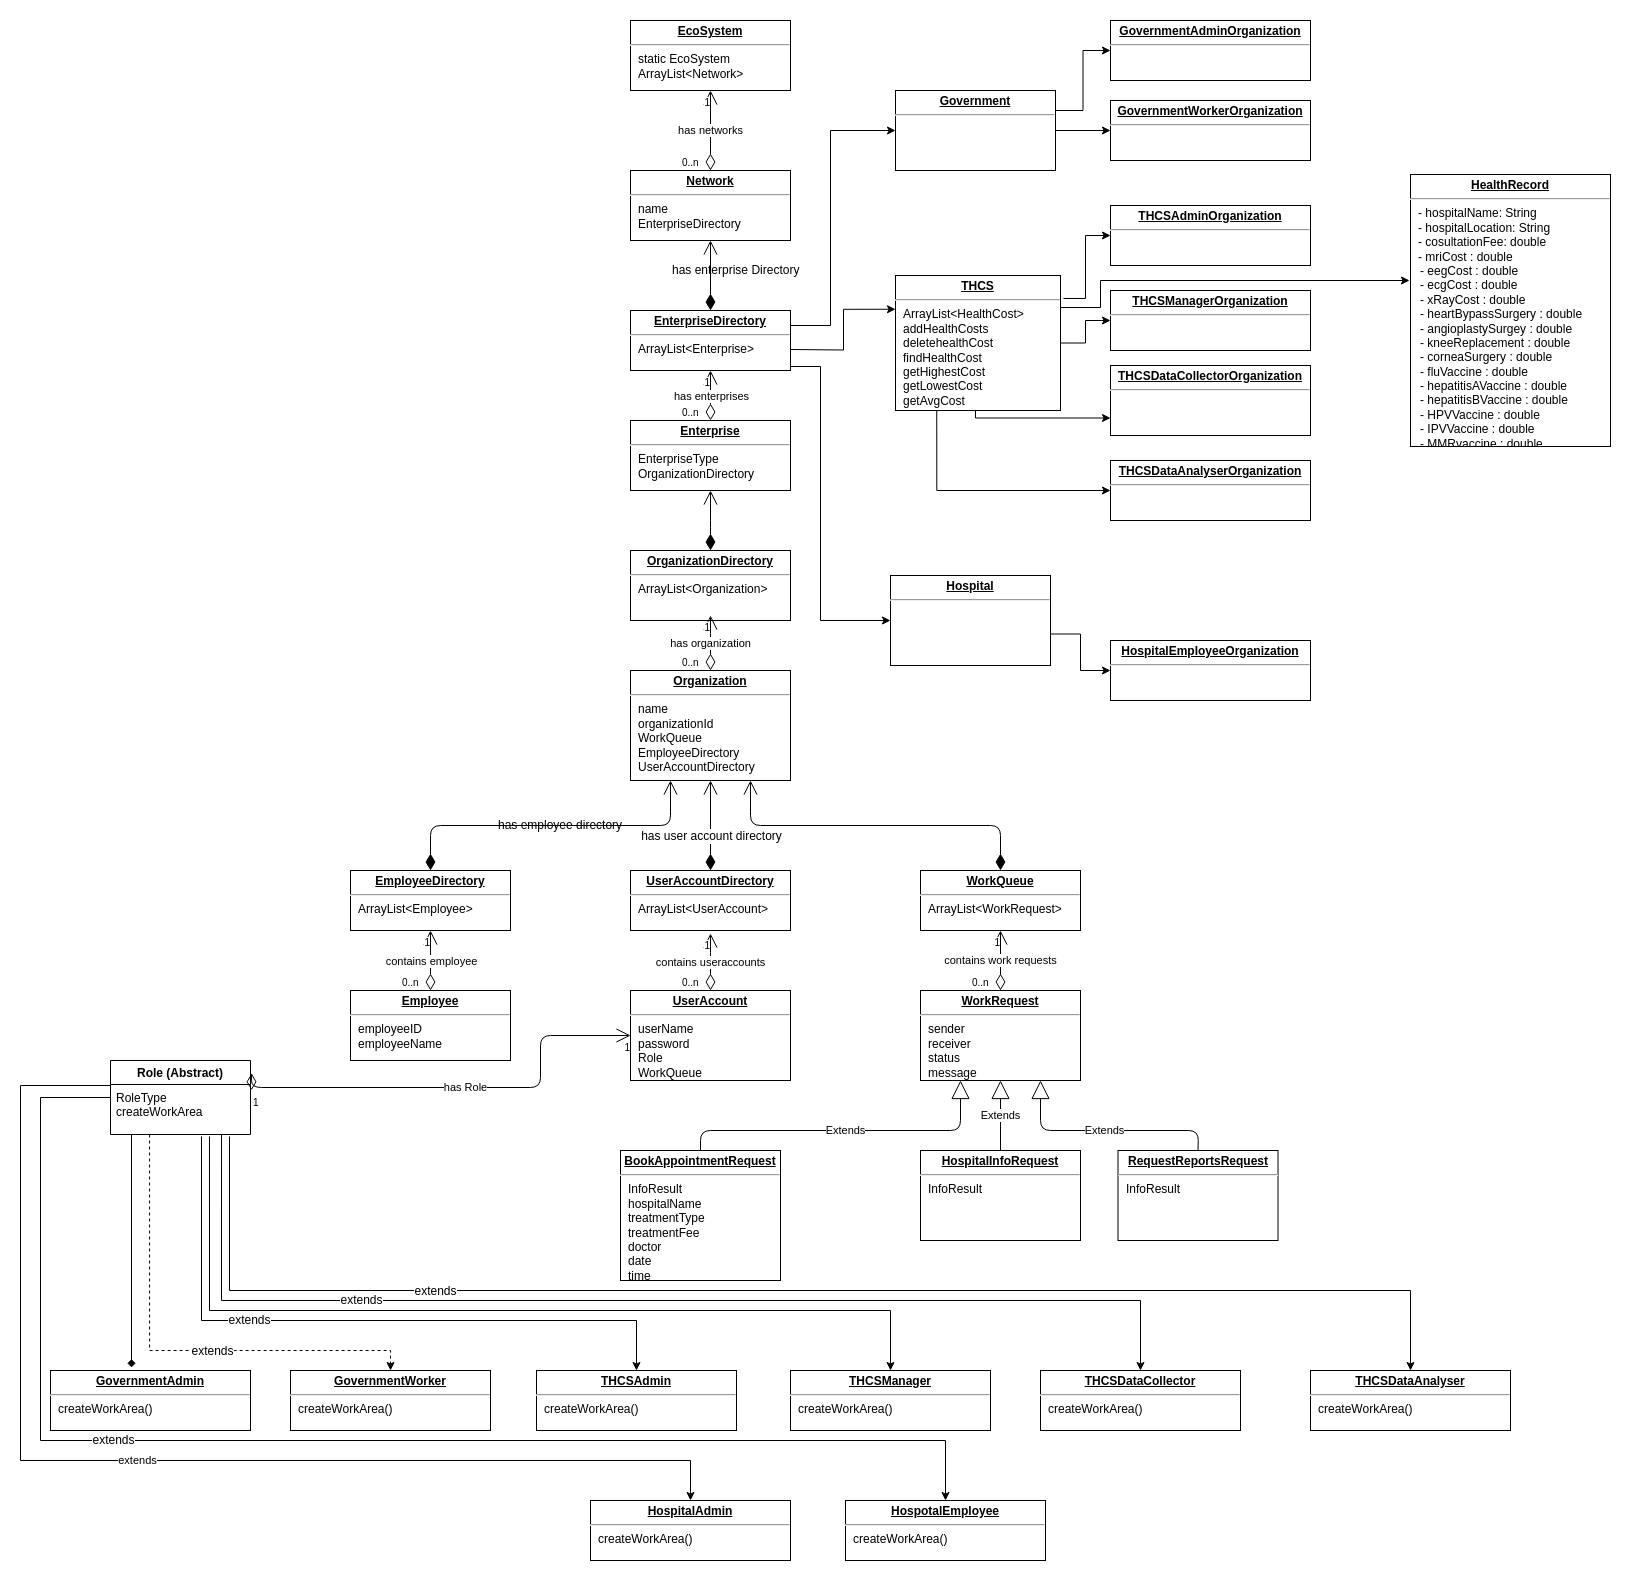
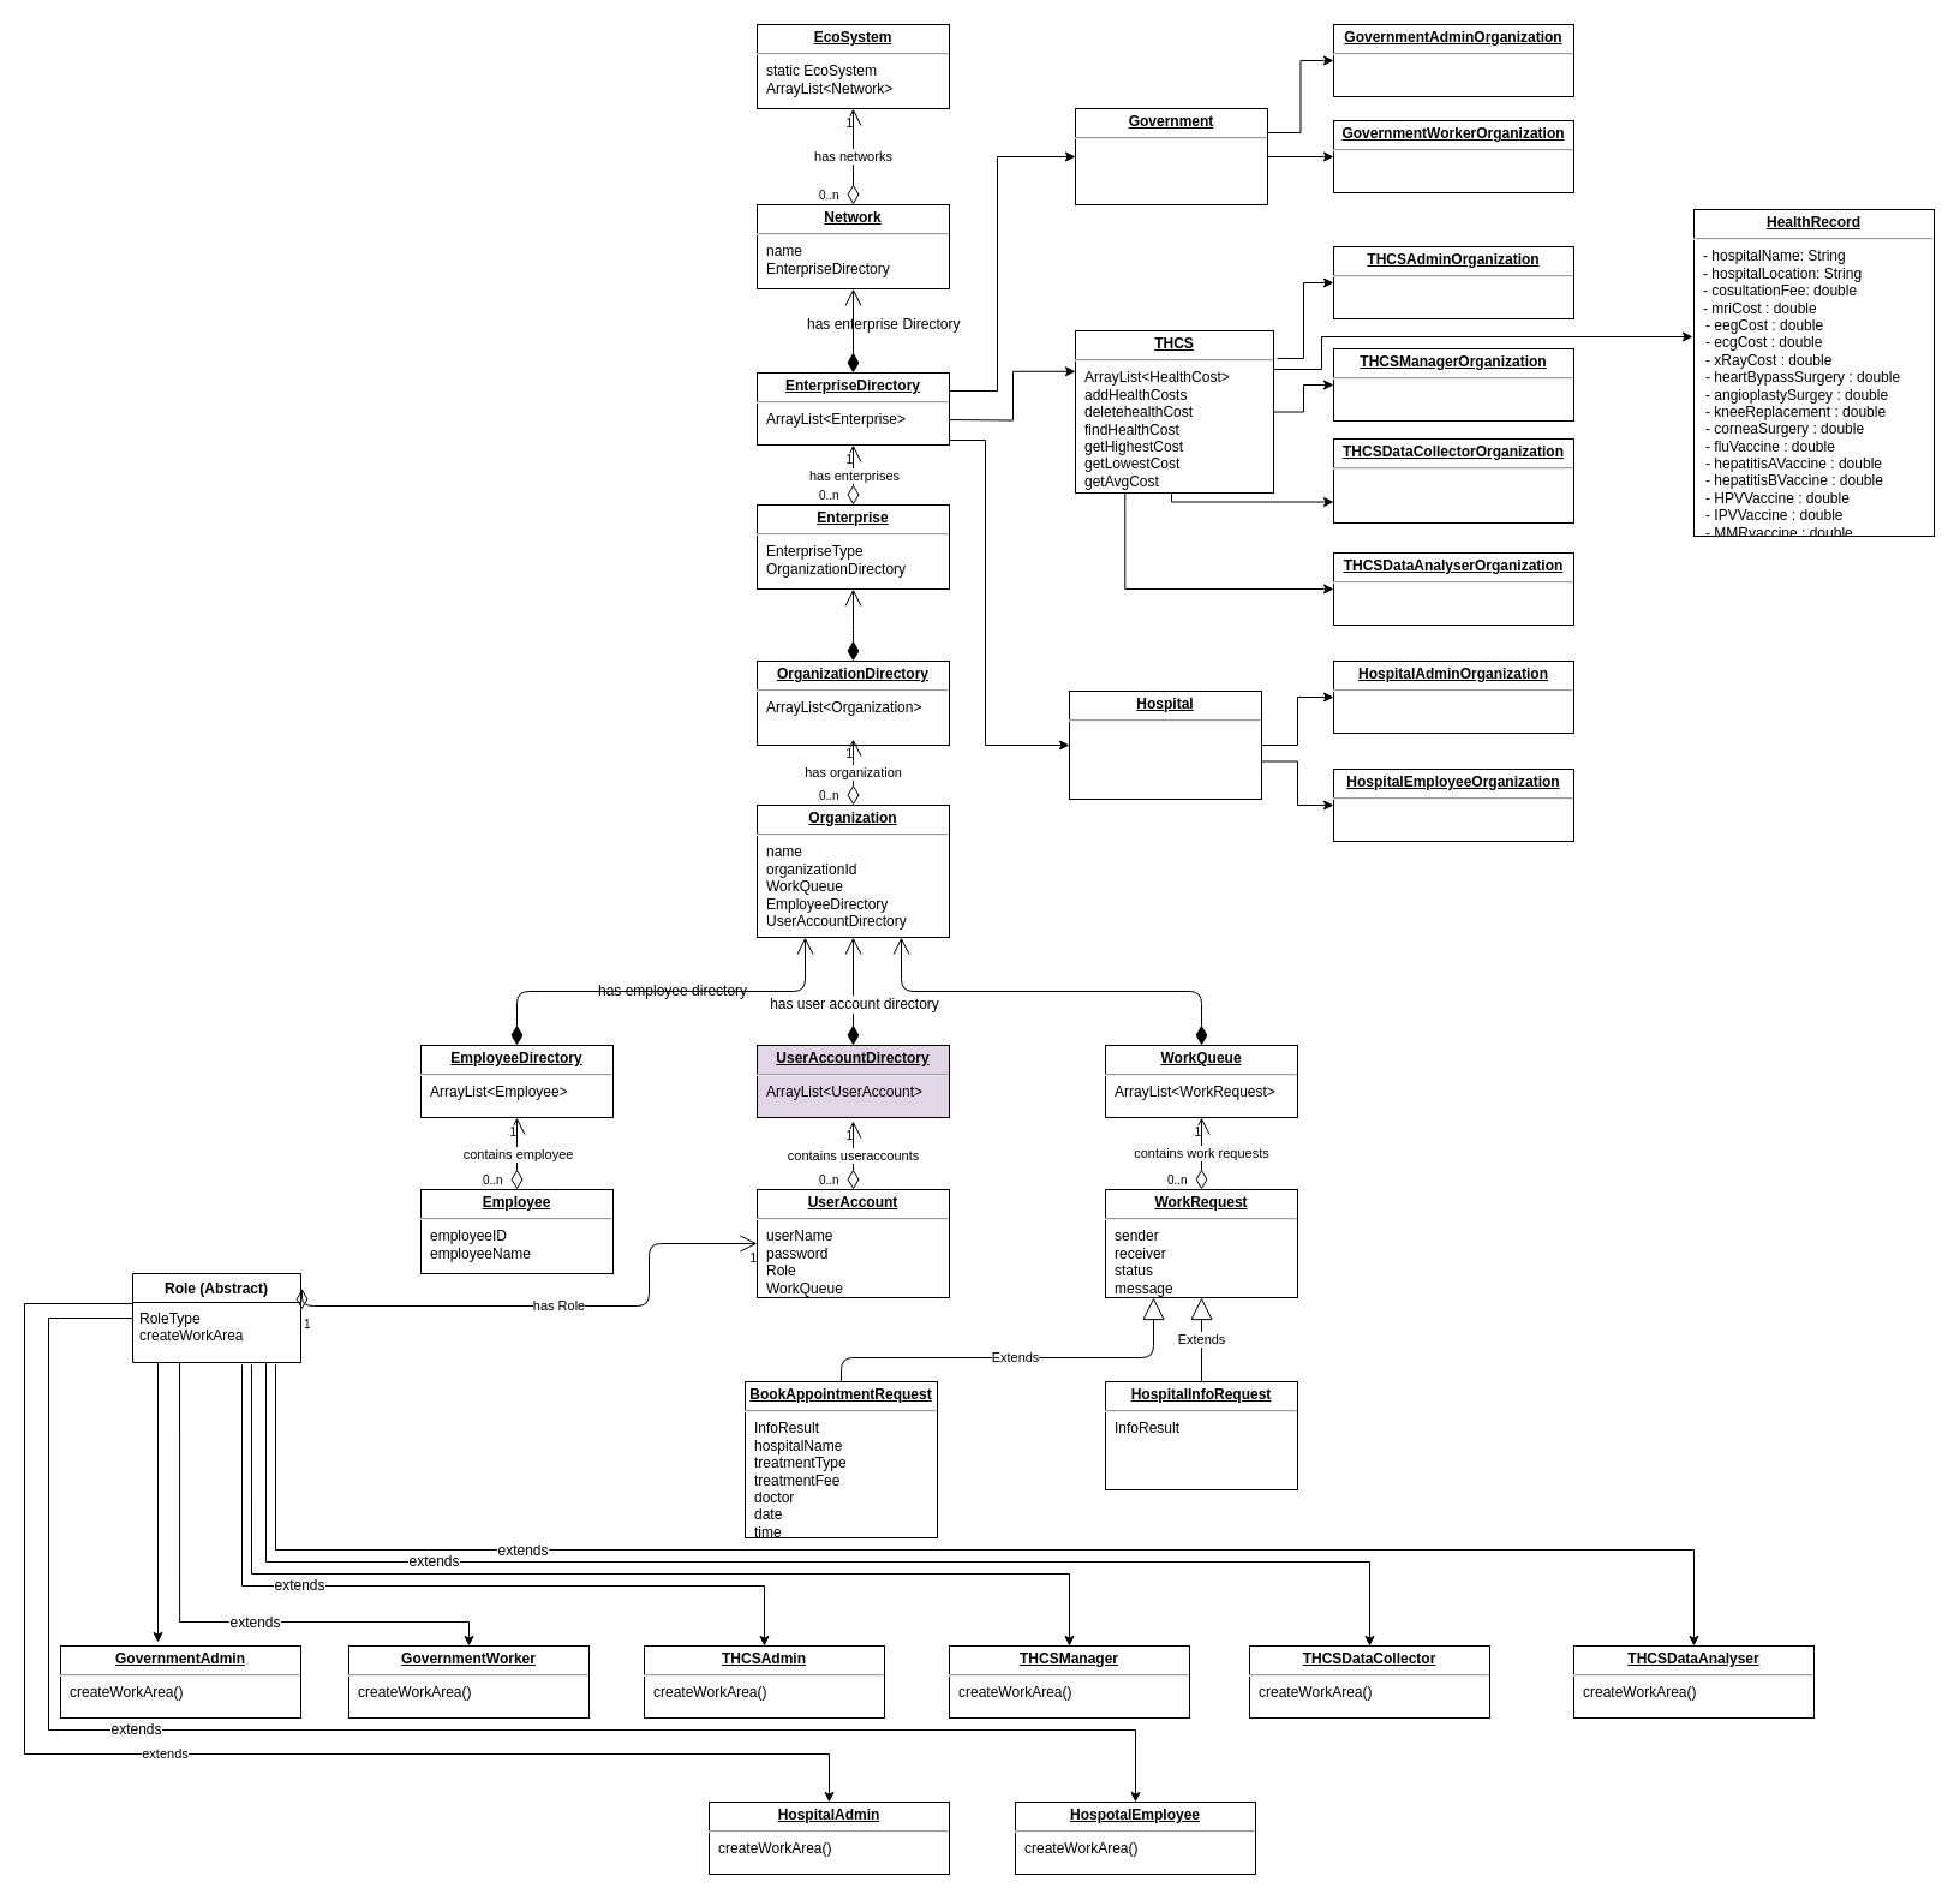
+ <mxCell id="54" value="&lt;p style=&quot;margin: 0px ; margin-top: 4px ; text-align: center ; text-decoration: underline&quot;&gt;&lt;b&gt;HospitalAdminOrganization&lt;/b&gt;&lt;/p&gt;&lt;hr&gt;&lt;p style=&quot;margin: 0px ; margin-left: 8px&quot;&gt;&lt;br&gt;&lt;/p&gt;" style="verticalAlign=top;align=left;overflow=fill;fontSize=12;fontFamily=Helvetica;html=1;" parent="1" vertex="1"><mxGeometry x="1110" y="550" width="200" height="60" as="geometry" /></mxCell>
+ <mxCell id="52" value="" style="edgeStyle=orthogonalEdgeStyle;rounded=0;orthogonalLoop=1;jettySize=auto;html=1;" parent="1" source="53" target="54" edge="1"><mxGeometry relative="1" as="geometry" /></mxCell>
- <mxCell id="21" value="&lt;p style=&quot;margin: 0px ; margin-top: 4px ; text-align: center ; text-decoration: underline&quot;&gt;&lt;b&gt;UserAccountDirectory&lt;/b&gt;&lt;/p&gt;&lt;hr&gt;&lt;p style=&quot;margin: 0px ; margin-left: 8px&quot;&gt;ArrayList&amp;lt;UserAccount&amp;gt;&lt;/p&gt;" style="verticalAlign=top;align=left;overflow=fill;fontSize=12;fontFamily=Helvetica;html=1;" parent="1" vertex="1"><mxGeometry x="630" y="870" width="160" height="60" as="geometry" /></mxCell>
+ <mxCell id="21" value="&lt;p style=&quot;margin: 0px ; margin-top: 4px ; text-align: center ; text-decoration: underline&quot;&gt;&lt;b&gt;UserAccountDirectory&lt;/b&gt;&lt;/p&gt;&lt;hr&gt;&lt;p style=&quot;margin: 0px ; margin-left: 8px&quot;&gt;ArrayList&amp;lt;UserAccount&amp;gt;&lt;/p&gt;" style="verticalAlign=top;align=left;overflow=fill;fontSize=12;fontFamily=Helvetica;html=1;fillColor=#e1d5e7;" parent="1" vertex="1"><mxGeometry x="630" y="870" width="160" height="60" as="geometry" /></mxCell>
- <mxCell id="66" value="Extends" style="endArrow=block;endSize=16;endFill=0;html=1;exitX=0.5;exitY=0;exitDx=0;exitDy=0;entryX=0.75;entryY=1;entryDx=0;entryDy=0;" parent="1" source="63" target="25" edge="1"><mxGeometry width="160" relative="1" as="geometry"><mxPoint x="1160" y="1090" as="sourcePoint" /><mxPoint x="1160" y="1020" as="targetPoint" /><Array as="points"><mxPoint x="1198" y="1130" /><mxPoint x="1040" y="1130" /></Array></mxGeometry></mxCell>
- <mxCell id="63" value="&lt;p style=&quot;margin: 0px ; margin-top: 4px ; text-align: center ; text-decoration: underline&quot;&gt;&lt;b&gt;RequestReportsRequest&lt;/b&gt;&lt;/p&gt;&lt;hr&gt;&lt;p style=&quot;margin: 0px ; margin-left: 8px&quot;&gt;InfoResult&lt;/p&gt;&lt;p style=&quot;margin: 0px ; margin-left: 8px&quot;&gt;&lt;br&gt;&lt;/p&gt;" style="verticalAlign=top;align=left;overflow=fill;fontSize=12;fontFamily=Helvetica;html=1;" parent="1" vertex="1"><mxGeometry x="1117.5" y="1150" width="160" height="90" as="geometry" /></mxCell>
- <mxCell id="81" value="" style="edgeStyle=orthogonalEdgeStyle;rounded=0;orthogonalLoop=1;jettySize=auto;html=1;exitX=0.279;exitY=1;exitDx=0;exitDy=0;exitPerimeter=0;entryX=0.5;entryY=0;entryDx=0;entryDy=0;dashed=1;" parent="1" source="69" target="74" edge="1"><mxGeometry relative="1" as="geometry"><mxPoint x="180" y="1200" as="sourcePoint" /><mxPoint x="180" y="1367" as="targetPoint" /><Array as="points"><mxPoint x="149" y="1350" /><mxPoint x="390" y="1350" /></Array></mxGeometry></mxCell>
+ <mxCell id="81" value="" style="edgeStyle=orthogonalEdgeStyle;rounded=0;orthogonalLoop=1;jettySize=auto;html=1;exitX=0.279;exitY=1;exitDx=0;exitDy=0;exitPerimeter=0;entryX=0.5;entryY=0;entryDx=0;entryDy=0;" parent="1" source="69" target="74" edge="1"><mxGeometry relative="1" as="geometry"><mxPoint x="180" y="1200" as="sourcePoint" /><mxPoint x="180" y="1367" as="targetPoint" /><Array as="points"><mxPoint x="149" y="1350" /><mxPoint x="390" y="1350" /></Array></mxGeometry></mxCell>
- <mxCell id="67" value="" style="edgeStyle=orthogonalEdgeStyle;rounded=0;orthogonalLoop=1;jettySize=auto;html=1;exitX=0.15;exitY=1;exitDx=0;exitDy=0;exitPerimeter=0;entryX=0.405;entryY=-0.05;entryDx=0;entryDy=0;entryPerimeter=0;endArrow=diamond;" parent="1" source="69" target="73" edge="1"><mxGeometry relative="1" as="geometry"><mxPoint x="180" y="1190" as="targetPoint" /></mxGeometry></mxCell>
+ <mxCell id="67" value="" style="edgeStyle=orthogonalEdgeStyle;rounded=0;orthogonalLoop=1;jettySize=auto;html=1;exitX=0.15;exitY=1;exitDx=0;exitDy=0;exitPerimeter=0;entryX=0.405;entryY=-0.05;entryDx=0;entryDy=0;entryPerimeter=0;" parent="1" source="69" target="73" edge="1"><mxGeometry relative="1" as="geometry"><mxPoint x="180" y="1190" as="targetPoint" /></mxGeometry></mxCell>
